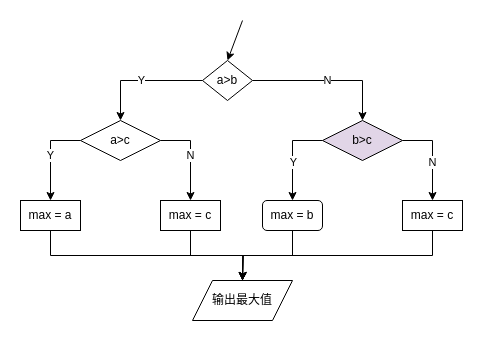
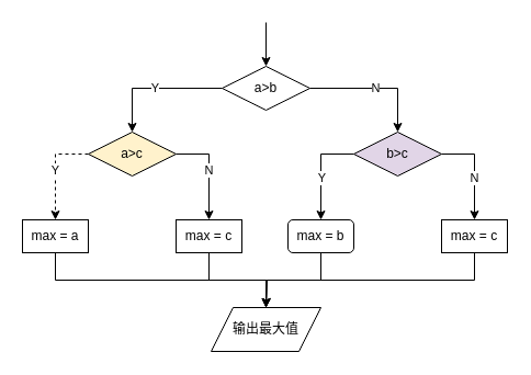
- <mxCell id="4" value="a&amp;gt;b" style="rhombus;whiteSpace=wrap;html=1;" parent="1" vertex="1"><mxGeometry x="202" y="60" width="50" height="40" as="geometry" /></mxCell>
+ <mxCell id="4" value="a&amp;gt;b" style="rhombus;whiteSpace=wrap;html=1;" parent="1" vertex="1"><mxGeometry x="202" y="60" width="80" height="40" as="geometry" /></mxCell>
- <mxCell id="5" value="Y" style="edgeStyle=orthogonalEdgeStyle;rounded=0;orthogonalLoop=1;jettySize=auto;html=1;exitX=0;exitY=0.5;exitDx=0;exitDy=0;" parent="1" source="7" target="14" edge="1"><mxGeometry relative="1" as="geometry"><Array as="points"><mxPoint x="50" y="140" /></Array></mxGeometry></mxCell>
+ <mxCell id="5" value="Y" style="edgeStyle=orthogonalEdgeStyle;rounded=0;orthogonalLoop=1;jettySize=auto;html=1;exitX=0;exitY=0.5;exitDx=0;exitDy=0;dashed=1;" parent="1" source="7" target="14" edge="1"><mxGeometry relative="1" as="geometry"><Array as="points"><mxPoint x="50" y="140" /></Array></mxGeometry></mxCell>
- <mxCell id="7" value="a&amp;gt;c" style="rhombus;whiteSpace=wrap;html=1;" parent="1" vertex="1"><mxGeometry x="80" y="120" width="80" height="40" as="geometry" /></mxCell>
+ <mxCell id="7" value="a&amp;gt;c" style="rhombus;whiteSpace=wrap;html=1;fillColor=#fff2cc;" parent="1" vertex="1"><mxGeometry x="80" y="120" width="80" height="40" as="geometry" /></mxCell>
